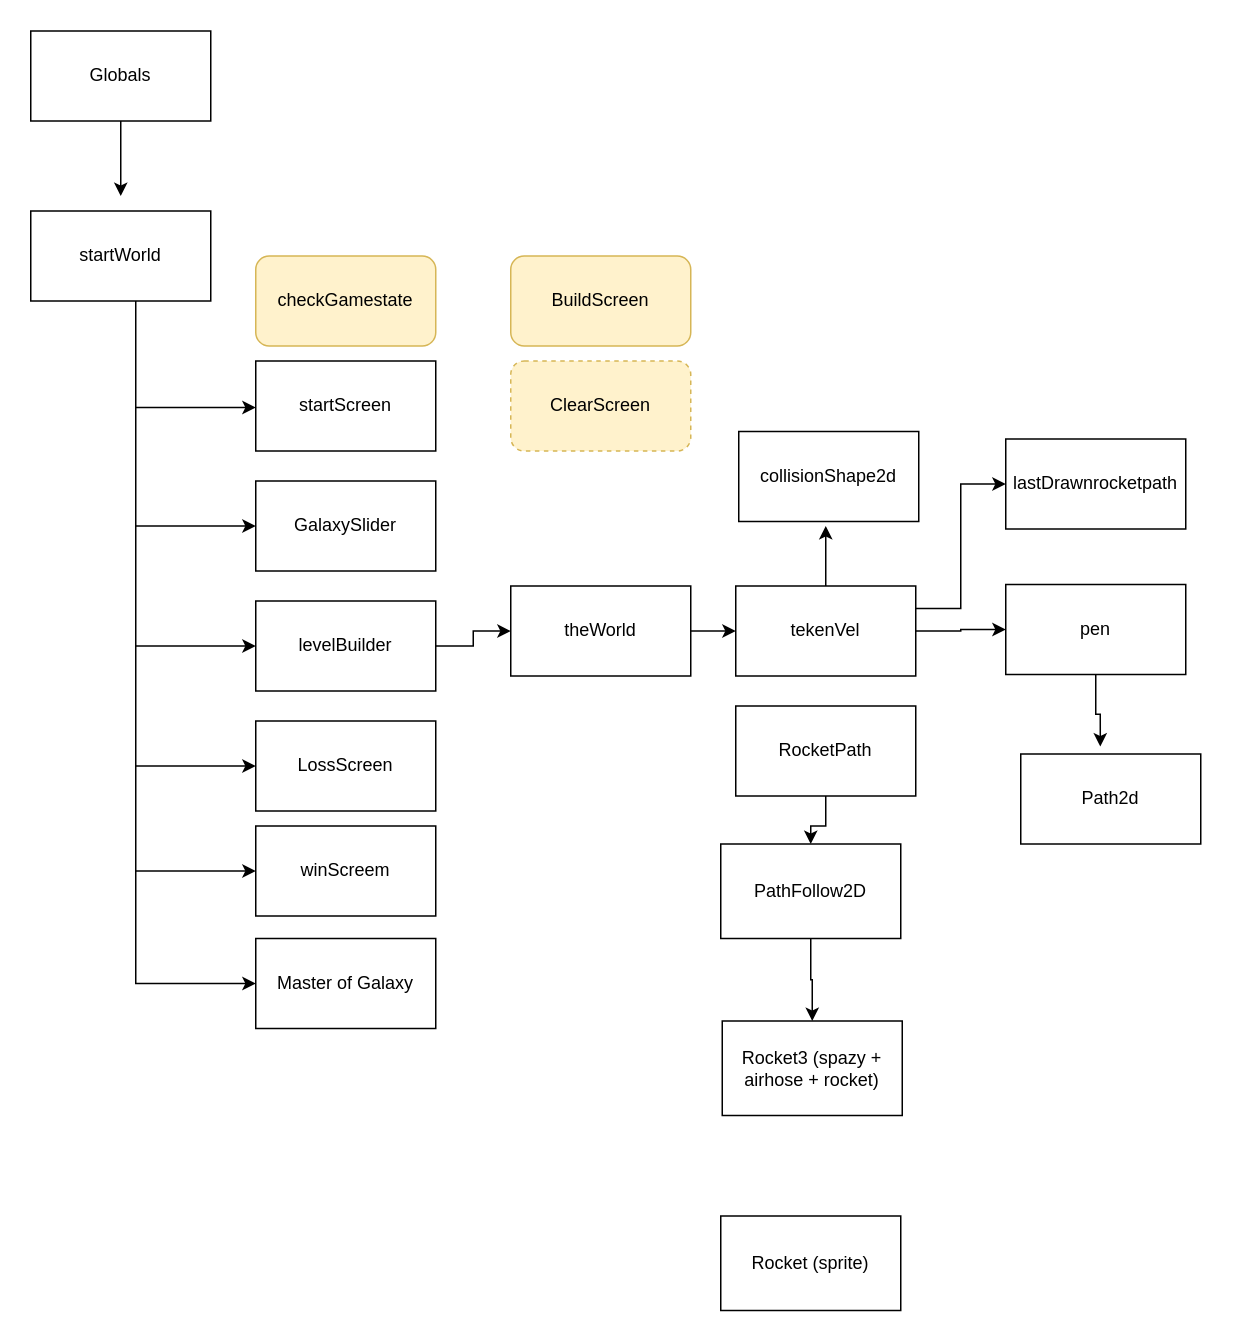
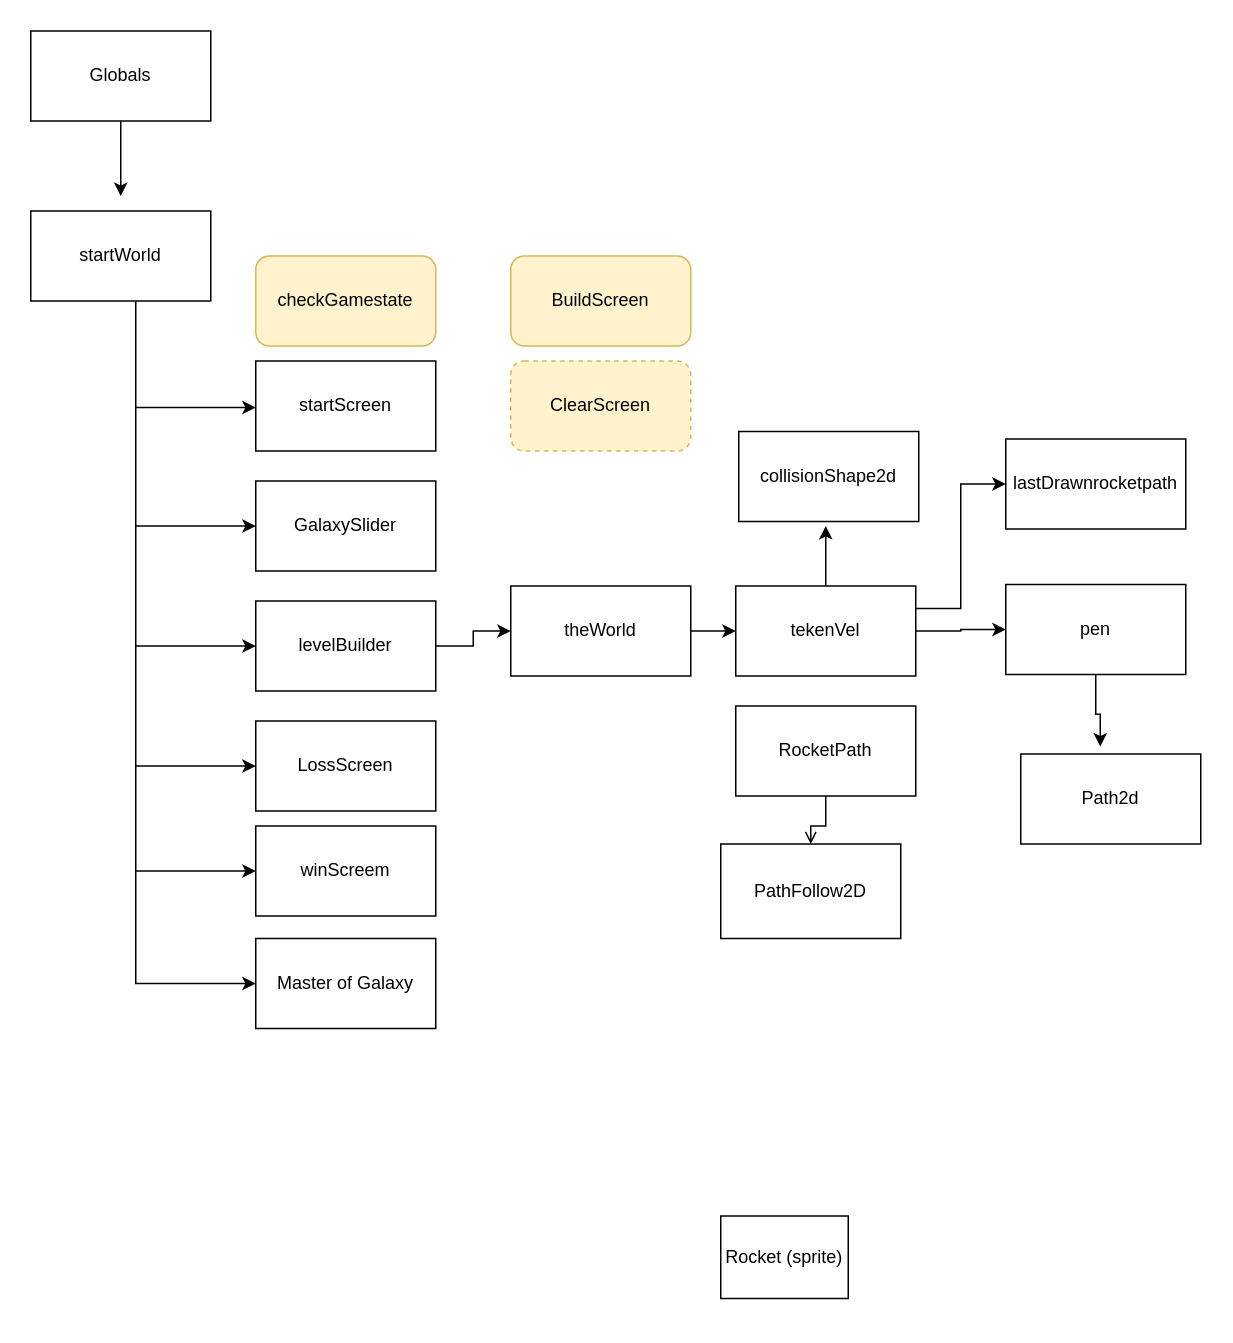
- <mxCell id="27" style="edgeStyle=orthogonalEdgeStyle;rounded=0;orthogonalLoop=1;jettySize=auto;html=1;entryX=0.5;entryY=0;entryDx=0;entryDy=0;" edge="1" parent="1" source="28" target="30"><mxGeometry relative="1" as="geometry" /></mxCell>
+ <mxCell id="27" style="edgeStyle=orthogonalEdgeStyle;rounded=0;orthogonalLoop=1;jettySize=auto;html=1;entryX=0.5;entryY=0;entryDx=0;entryDy=0;endArrow=open;" edge="1" parent="1" source="28" target="30"><mxGeometry relative="1" as="geometry" /></mxCell>
- <mxCell id="29" style="edgeStyle=orthogonalEdgeStyle;rounded=0;orthogonalLoop=1;jettySize=auto;html=1;exitX=0.5;exitY=1;exitDx=0;exitDy=0;" edge="1" parent="1" source="30" target="36"><mxGeometry relative="1" as="geometry" /></mxCell>
- <mxCell id="36" value="Rocket3 (spazy + airhose + rocket)" style="rounded=0;whiteSpace=wrap;html=1;" vertex="1" parent="1"><mxGeometry x="481" y="680" width="120" height="63" as="geometry" /></mxCell>
- <mxCell id="37" value="Rocket (sprite)" style="rounded=0;whiteSpace=wrap;html=1;" vertex="1" parent="1"><mxGeometry x="480" y="810" width="120" height="63" as="geometry" /></mxCell>
+ <mxCell id="37" value="Rocket (sprite)" style="rounded=0;whiteSpace=wrap;html=1;" vertex="1" parent="1"><mxGeometry x="480" y="810" width="85" height="55" as="geometry" /></mxCell>
